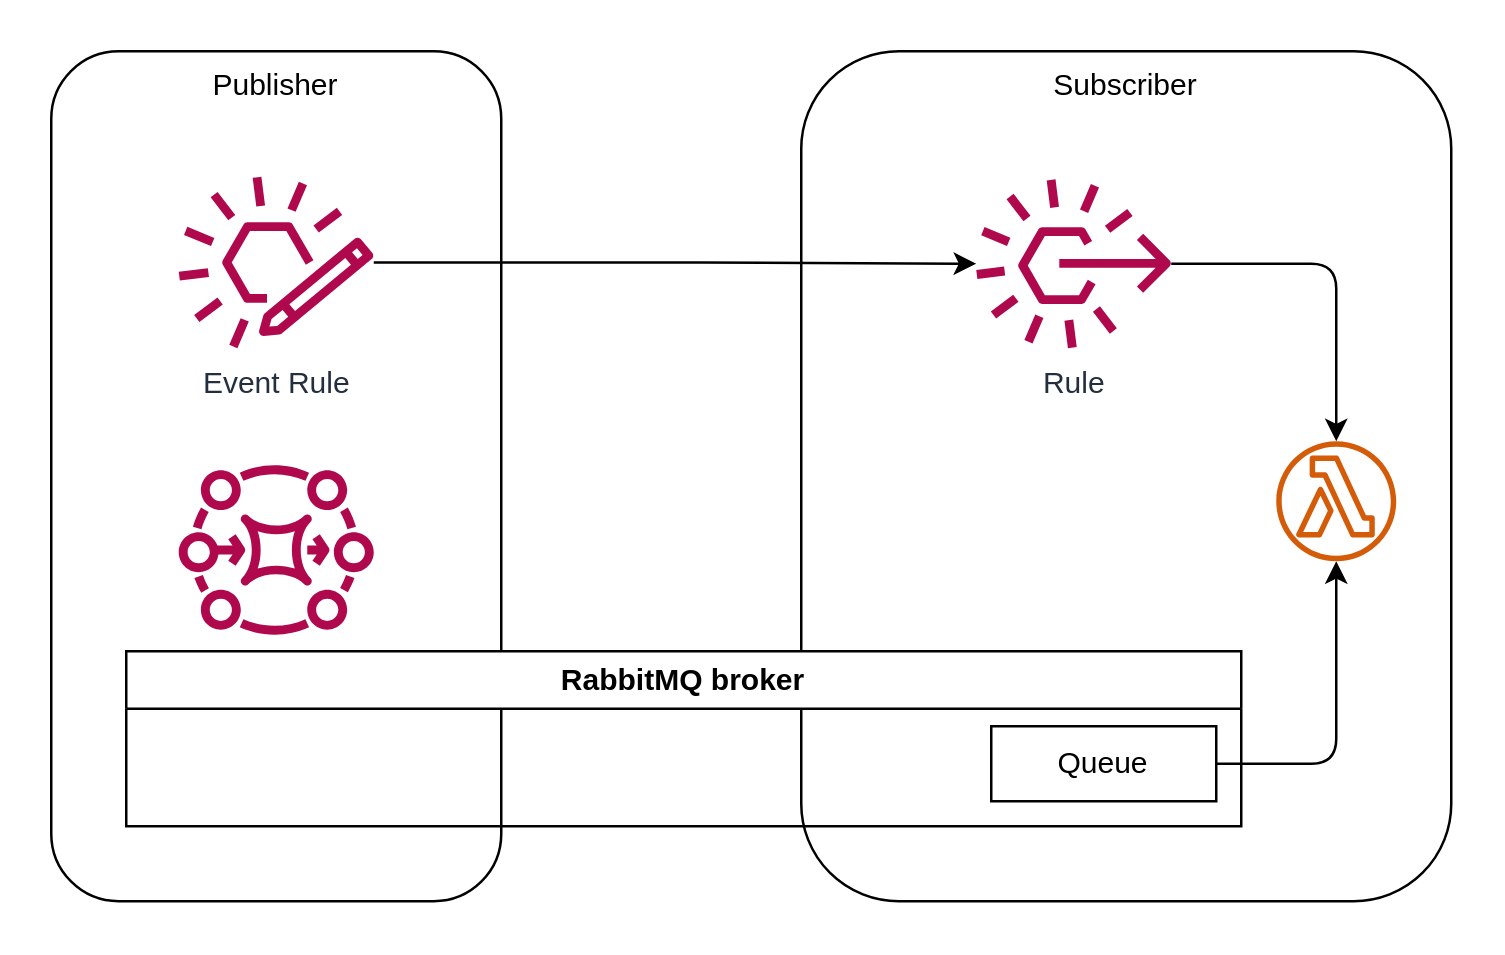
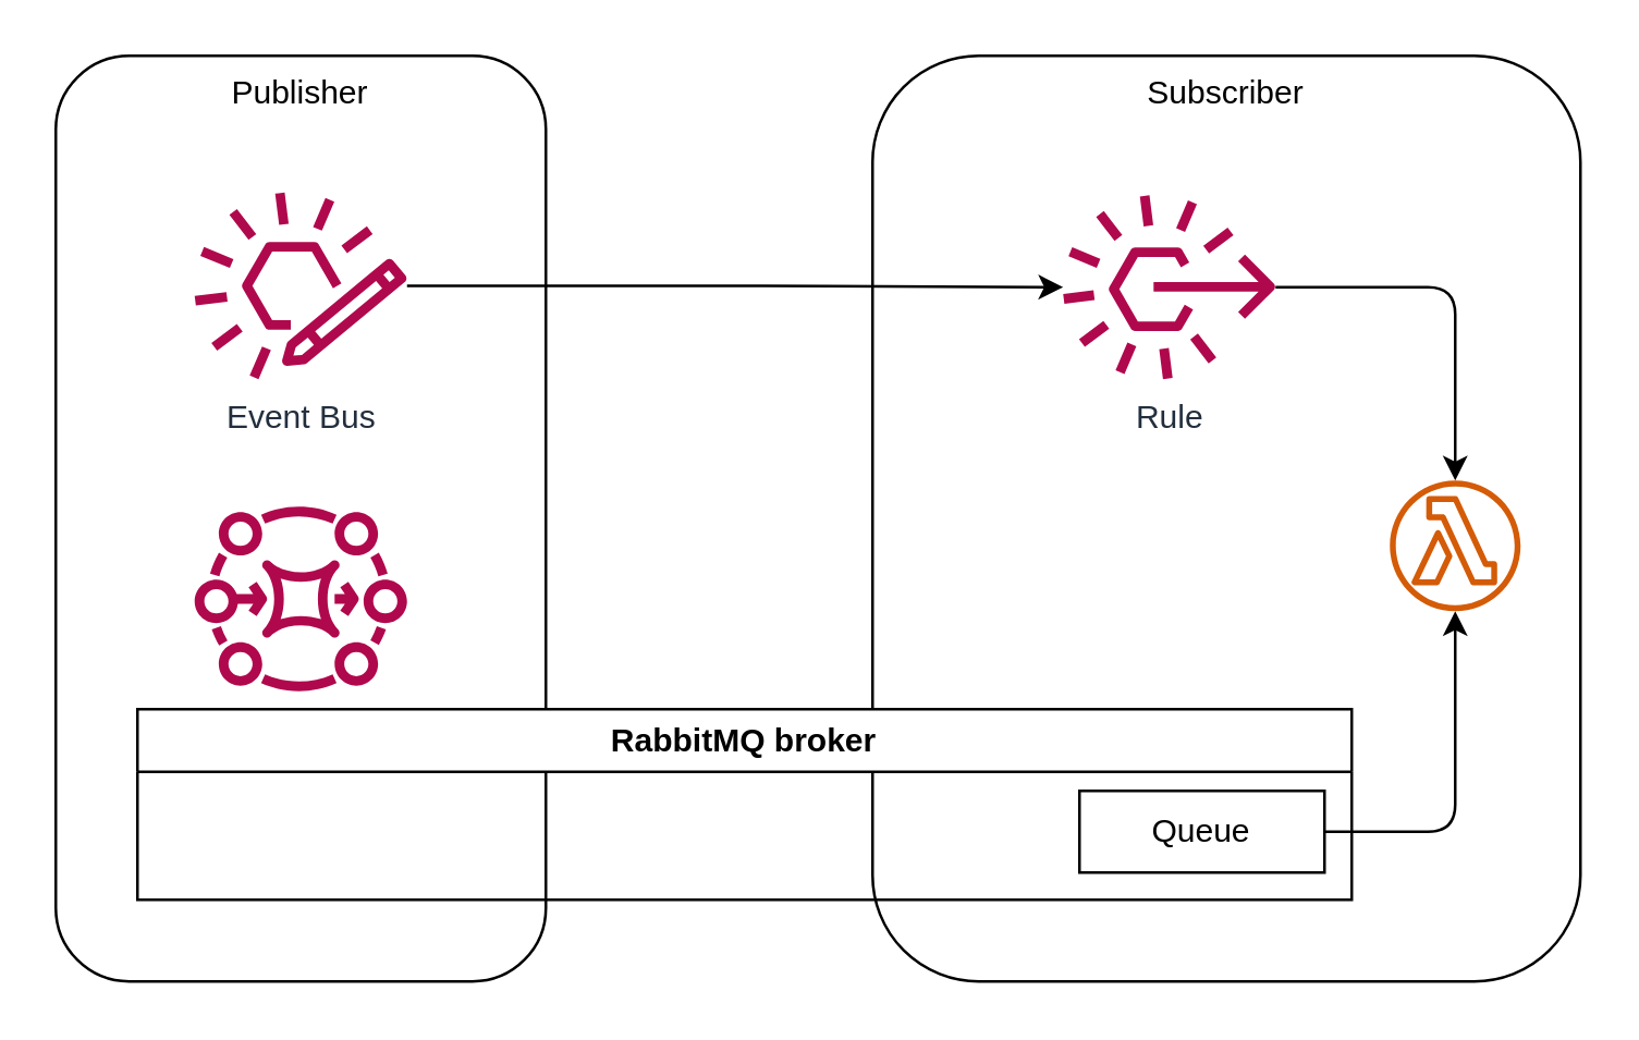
- <mxCell id="5" value="Event Rule" style="outlineConnect=0;fontColor=#232F3E;gradientColor=none;fillColor=#B0084D;strokeColor=none;dashed=0;verticalLabelPosition=bottom;verticalAlign=top;align=center;html=1;fontSize=12;fontStyle=0;aspect=fixed;pointerEvents=1;shape=mxgraph.aws4.eventbridge_custom_event_bus_resource;" parent="1" vertex="1"><mxGeometry x="71" y="70" width="78" height="69" as="geometry" /></mxCell>
+ <mxCell id="5" value="Event Bus" style="outlineConnect=0;fontColor=#232F3E;gradientColor=none;fillColor=#B0084D;strokeColor=none;dashed=0;verticalLabelPosition=bottom;verticalAlign=top;align=center;html=1;fontSize=12;fontStyle=0;aspect=fixed;pointerEvents=1;shape=mxgraph.aws4.eventbridge_custom_event_bus_resource;" parent="1" vertex="1"><mxGeometry x="71" y="70" width="78" height="69" as="geometry" /></mxCell>
